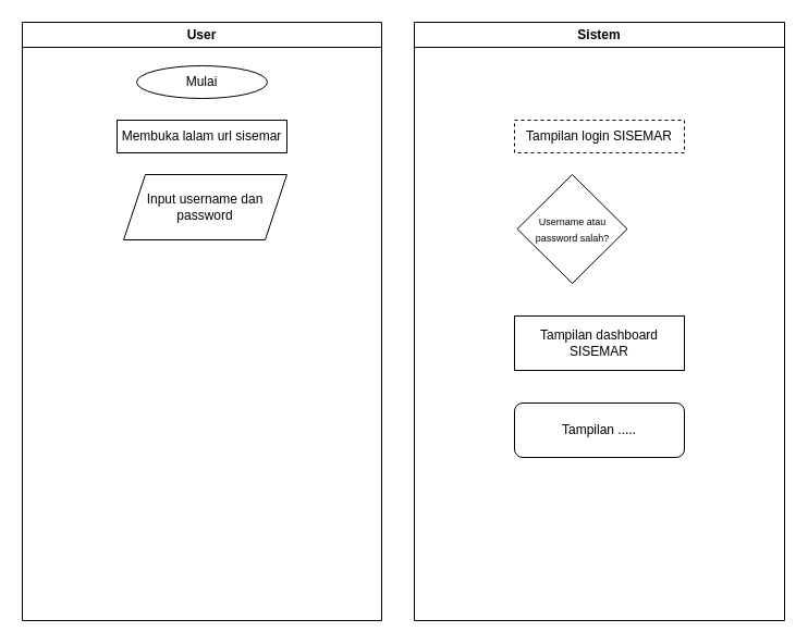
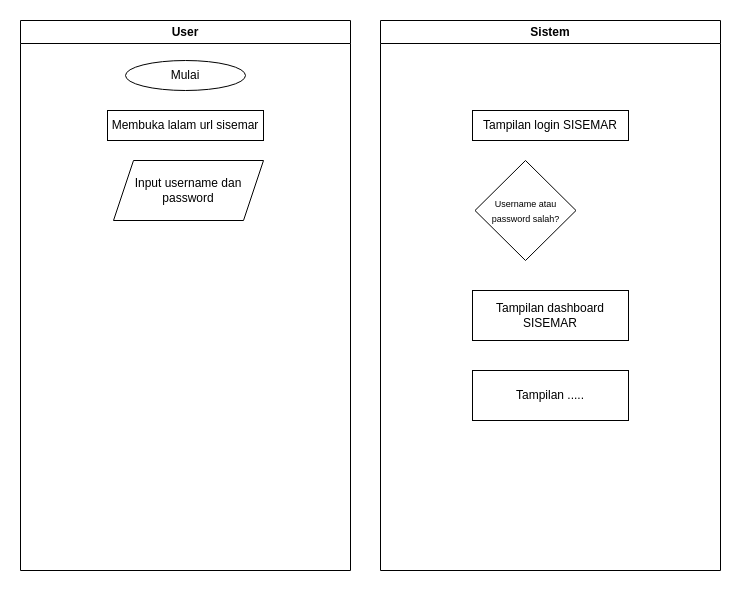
- <mxCell id="7" value="Tampilan login SISEMAR" style="rounded=0;whiteSpace=wrap;html=1;dashed=1;" vertex="1" parent="6"><mxGeometry x="92" y="90" width="156" height="30" as="geometry" /></mxCell>
+ <mxCell id="7" value="Tampilan login SISEMAR" style="rounded=0;whiteSpace=wrap;html=1;" vertex="1" parent="6"><mxGeometry x="92" y="90" width="156" height="30" as="geometry" /></mxCell>
- <mxCell id="10" value="Tampilan ....." style="whiteSpace=wrap;html=1;rounded=1;" vertex="1" parent="6"><mxGeometry x="92" y="350" width="156" height="50" as="geometry" /></mxCell>
+ <mxCell id="10" value="Tampilan ....." style="rounded=0;whiteSpace=wrap;html=1;" vertex="1" parent="6"><mxGeometry x="92" y="350" width="156" height="50" as="geometry" /></mxCell>
